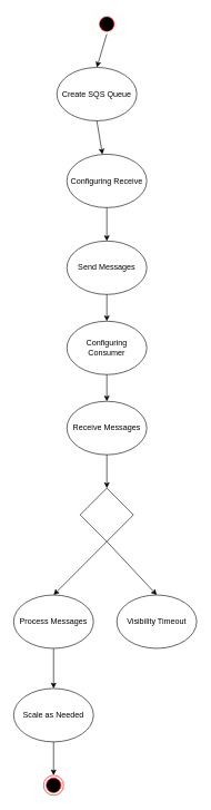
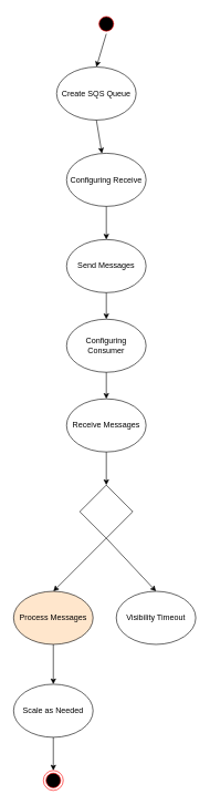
- <mxCell id="8" value="Process Messages" style="ellipse;whiteSpace=wrap;html=1;" vertex="1" parent="1"><mxGeometry x="20" y="890" width="120" height="80" as="geometry" /></mxCell>
+ <mxCell id="8" value="Process Messages" style="ellipse;whiteSpace=wrap;html=1;fillColor=#ffe6cc;" vertex="1" parent="1"><mxGeometry x="20" y="890" width="120" height="80" as="geometry" /></mxCell>
